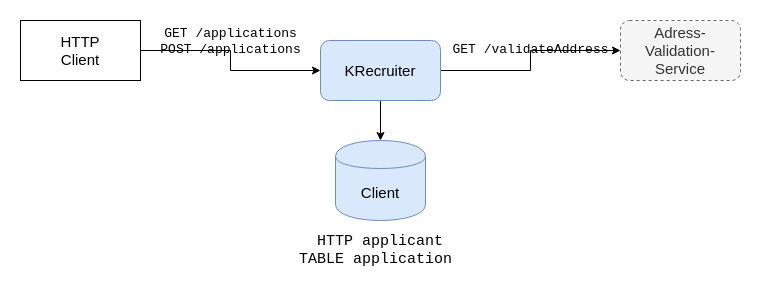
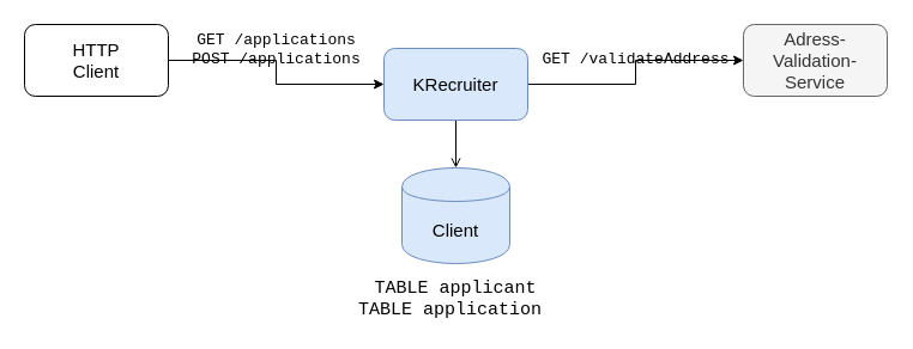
- <mxCell id="8" value="HTTP &lt;br&gt;Client" style="whiteSpace=wrap;html=1;fontSize=15;rounded=0;" vertex="1" parent="1"><mxGeometry x="20" y="20" width="120" height="60" as="geometry" /></mxCell>
+ <mxCell id="8" value="HTTP &lt;br&gt;Client" style="rounded=1;whiteSpace=wrap;html=1;fontSize=15;" vertex="1" parent="1"><mxGeometry x="20" y="20" width="120" height="60" as="geometry" /></mxCell>
- <mxCell id="6" value="Adress-Validation-Service" style="rounded=1;whiteSpace=wrap;html=1;fillColor=#f5f5f5;strokeColor=#666666;fontColor=#333333;fontSize=15;dashed=1;" vertex="1" parent="1"><mxGeometry x="620" y="20" width="120" height="60" as="geometry" /></mxCell>
+ <mxCell id="6" value="Adress-Validation-Service" style="rounded=1;whiteSpace=wrap;html=1;fillColor=#f5f5f5;strokeColor=#666666;fontColor=#333333;fontSize=15;" vertex="1" parent="1"><mxGeometry x="620" y="20" width="120" height="60" as="geometry" /></mxCell>
- <mxCell id="3" value="" style="edgeStyle=orthogonalEdgeStyle;rounded=0;orthogonalLoop=1;jettySize=auto;html=1;labelBackgroundColor=none;fontFamily=Courier New;fontSize=15;align=left;" edge="1" parent="1" source="4" target="5"><mxGeometry relative="1" as="geometry" /></mxCell>
+ <mxCell id="3" value="" style="edgeStyle=orthogonalEdgeStyle;rounded=0;orthogonalLoop=1;jettySize=auto;html=1;labelBackgroundColor=none;fontFamily=Courier New;fontSize=15;align=left;endArrow=open;" edge="1" parent="1" source="4" target="5"><mxGeometry relative="1" as="geometry" /></mxCell>
- <mxCell id="9" value="HTTP&amp;nbsp;applicant&lt;br&gt;TABLE application&amp;nbsp;" style="text;html=1;strokeColor=none;fillColor=none;align=center;verticalAlign=middle;whiteSpace=wrap;rounded=0;fontSize=15;fontFamily=Courier New;" vertex="1" parent="1"><mxGeometry x="295" y="230" width="170" height="40" as="geometry" /></mxCell>
+ <mxCell id="9" value="TABLE&amp;nbsp;applicant&lt;br&gt;TABLE application&amp;nbsp;" style="text;html=1;strokeColor=none;fillColor=none;align=center;verticalAlign=middle;whiteSpace=wrap;rounded=0;fontSize=15;fontFamily=Courier New;" vertex="1" parent="1"><mxGeometry x="295" y="230" width="170" height="40" as="geometry" /></mxCell>
